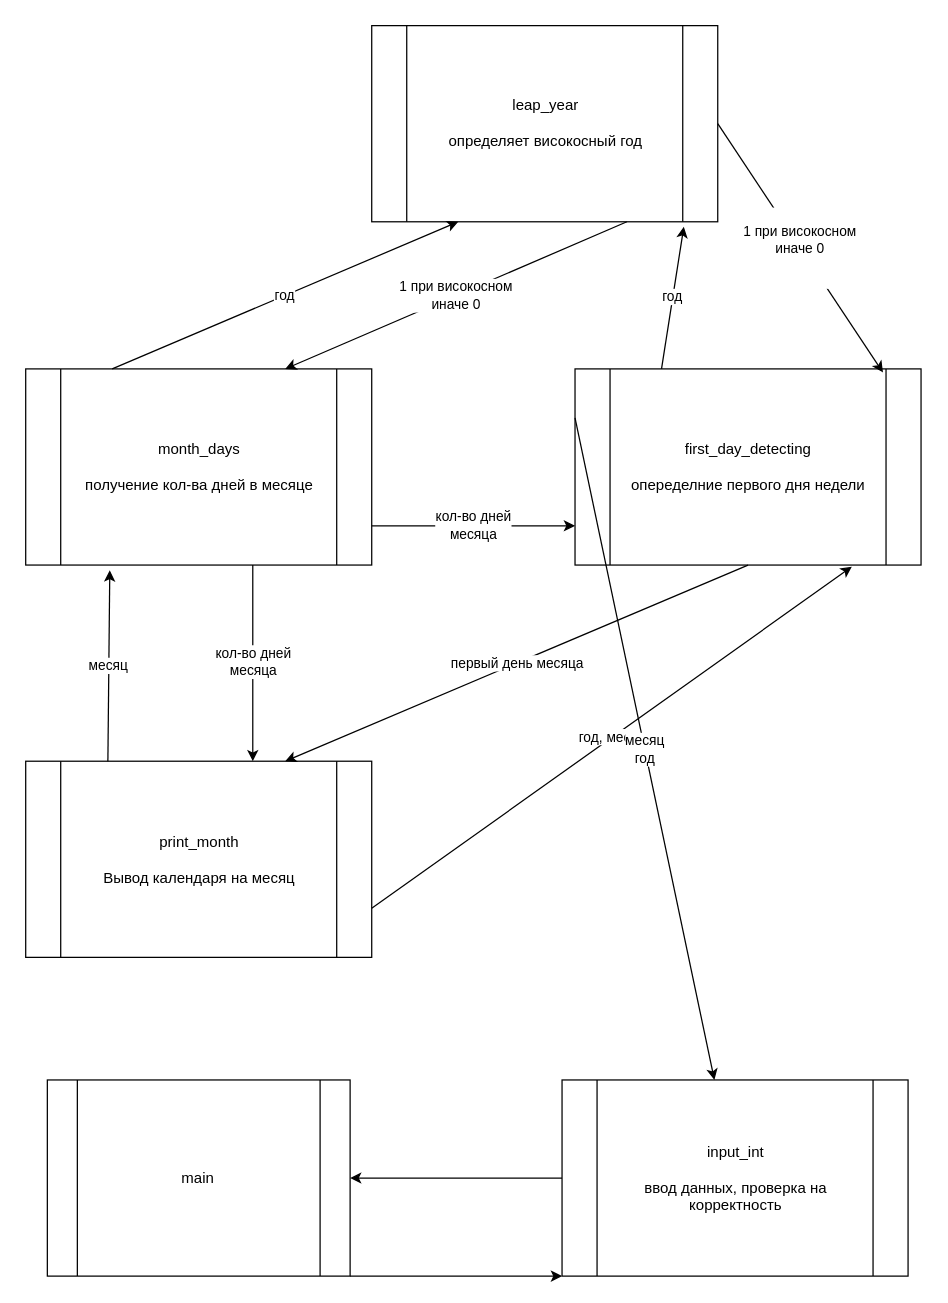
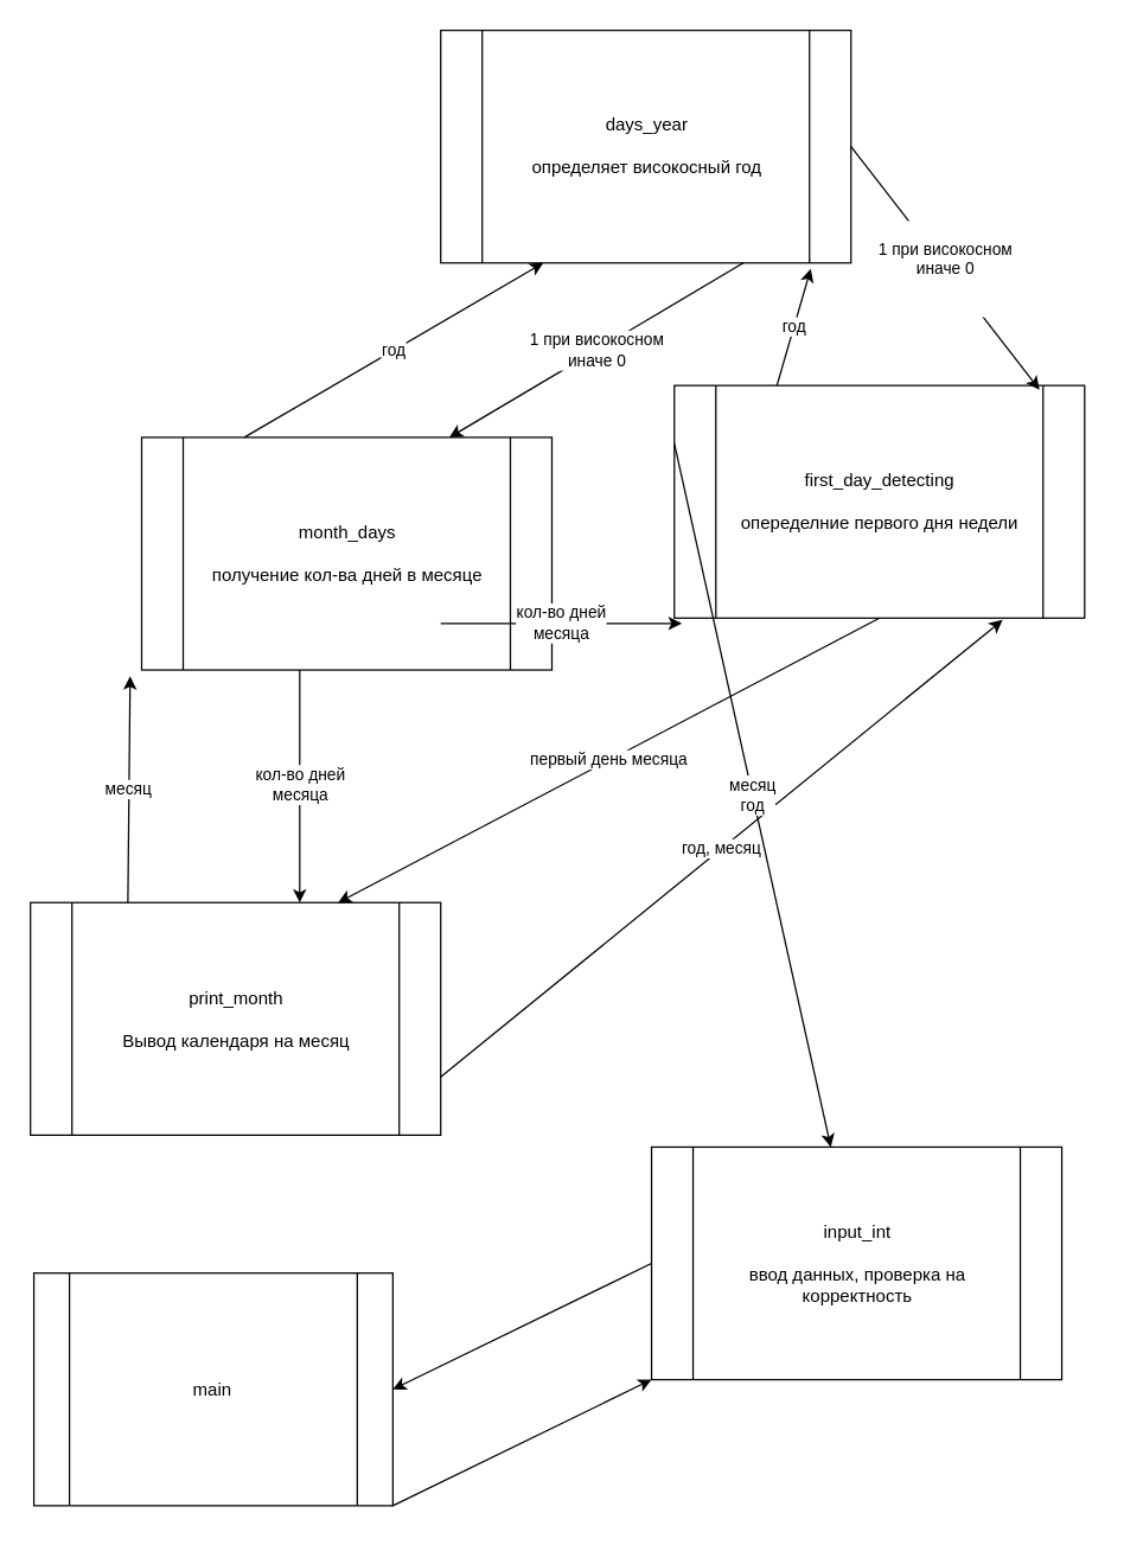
- <mxCell id="3" value="leap_year&lt;br&gt;&lt;br&gt;определяет високосный год" style="shape=process;whiteSpace=wrap;html=1;backgroundOutline=1;" parent="2" vertex="1"><mxGeometry x="276.715" width="276.715" height="156.863" as="geometry" /></mxCell>
+ <mxCell id="3" value="days_year&lt;br&gt;&lt;br&gt;определяет високосный год" style="shape=process;whiteSpace=wrap;html=1;backgroundOutline=1;" parent="2" vertex="1"><mxGeometry x="276.715" width="276.715" height="156.863" as="geometry" /></mxCell>
- <mxCell id="4" value="month_days&lt;br&gt;&lt;br&gt;получение кол-ва дней в месяце" style="shape=process;whiteSpace=wrap;html=1;backgroundOutline=1;" parent="2" vertex="1"><mxGeometry y="274.51" width="276.715" height="156.863" as="geometry" /></mxCell>
+ <mxCell id="4" value="month_days&lt;br&gt;&lt;br&gt;получение кол-ва дней в месяце" style="shape=process;whiteSpace=wrap;html=1;backgroundOutline=1;" parent="2" vertex="1"><mxGeometry x="75" y="274.51" width="276.715" height="156.863" as="geometry" /></mxCell>
- <mxCell id="5" value="first_day_detecting&lt;br&gt;&lt;br&gt;опеределние первого дня недели" style="shape=process;whiteSpace=wrap;html=1;backgroundOutline=1;" parent="2" vertex="1"><mxGeometry x="439.285" y="274.51" width="276.715" height="156.863" as="geometry" /></mxCell>
+ <mxCell id="5" value="first_day_detecting&lt;br&gt;&lt;br&gt;опеределние первого дня недели" style="shape=process;whiteSpace=wrap;html=1;backgroundOutline=1;" parent="2" vertex="1"><mxGeometry x="434.285" y="239.51" width="276.715" height="156.863" as="geometry" /></mxCell>
- <mxCell id="11" value="main&lt;br&gt;" style="shape=process;whiteSpace=wrap;html=1;backgroundOutline=1;" parent="2" vertex="1"><mxGeometry x="17.295" y="843.137" width="242.126" height="156.863" as="geometry" /></mxCell>
+ <mxCell id="11" value="main&lt;br&gt;" style="shape=process;whiteSpace=wrap;html=1;backgroundOutline=1;" parent="2" vertex="1"><mxGeometry x="2.295" y="838.137" width="242.126" height="156.863" as="geometry" /></mxCell>
- <mxCell id="10" value="input_int&lt;br&gt;&lt;br&gt;ввод данных, проверка на корректность" style="shape=process;whiteSpace=wrap;html=1;backgroundOutline=1;" parent="2" vertex="1"><mxGeometry x="428.908" y="843.137" width="276.715" height="156.863" as="geometry" /></mxCell>
+ <mxCell id="10" value="input_int&lt;br&gt;&lt;br&gt;ввод данных, проверка на корректность" style="shape=process;whiteSpace=wrap;html=1;backgroundOutline=1;" parent="2" vertex="1"><mxGeometry x="418.908" y="753.137" width="276.715" height="156.863" as="geometry" /></mxCell>
